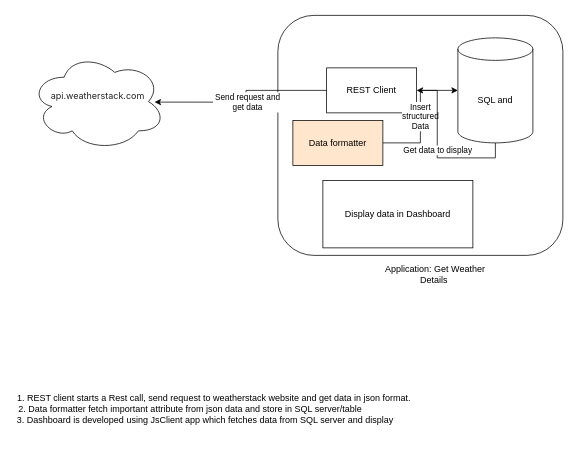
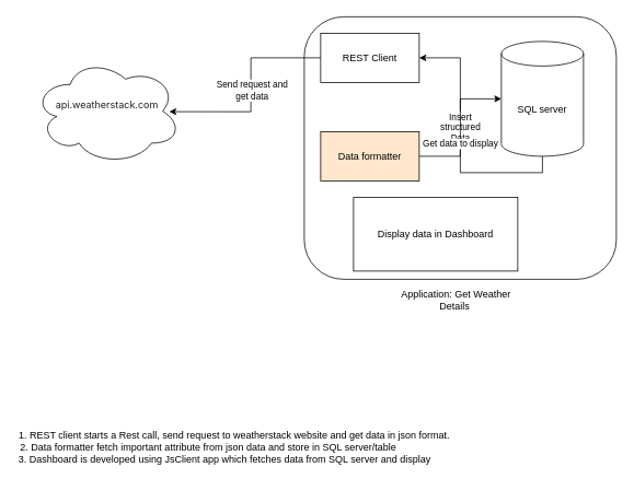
- <mxCell id="5" value="REST Client" style="rounded=0;whiteSpace=wrap;html=1;" vertex="1" parent="1"><mxGeometry x="435" y="90" width="120" height="60" as="geometry" /></mxCell>
+ <mxCell id="5" value="REST Client" style="rounded=0;whiteSpace=wrap;html=1;" vertex="1" parent="1"><mxGeometry x="390" y="40" width="120" height="60" as="geometry" /></mxCell>
- <mxCell id="10" value="SQL and" style="shape=cylinder3;whiteSpace=wrap;html=1;boundedLbl=1;backgroundOutline=1;size=15;" vertex="1" parent="1"><mxGeometry x="610" y="50" width="100" height="140" as="geometry" /></mxCell>
+ <mxCell id="10" value="SQL server" style="shape=cylinder3;whiteSpace=wrap;html=1;boundedLbl=1;backgroundOutline=1;size=15;" vertex="1" parent="1"><mxGeometry x="610" y="50" width="100" height="140" as="geometry" /></mxCell>
- <mxCell id="6" value="Application: Get Weather Details&amp;nbsp;" style="text;html=1;strokeColor=none;fillColor=none;align=center;verticalAlign=middle;whiteSpace=wrap;rounded=0;" vertex="1" parent="1"><mxGeometry x="510" y="350" width="140" height="30" as="geometry" /></mxCell>
+ <mxCell id="6" value="Application: Get Weather Details&amp;nbsp;" style="text;html=1;strokeColor=none;fillColor=none;align=center;verticalAlign=middle;whiteSpace=wrap;rounded=0;" vertex="1" parent="1"><mxGeometry x="485" y="350" width="140" height="30" as="geometry" /></mxCell>
